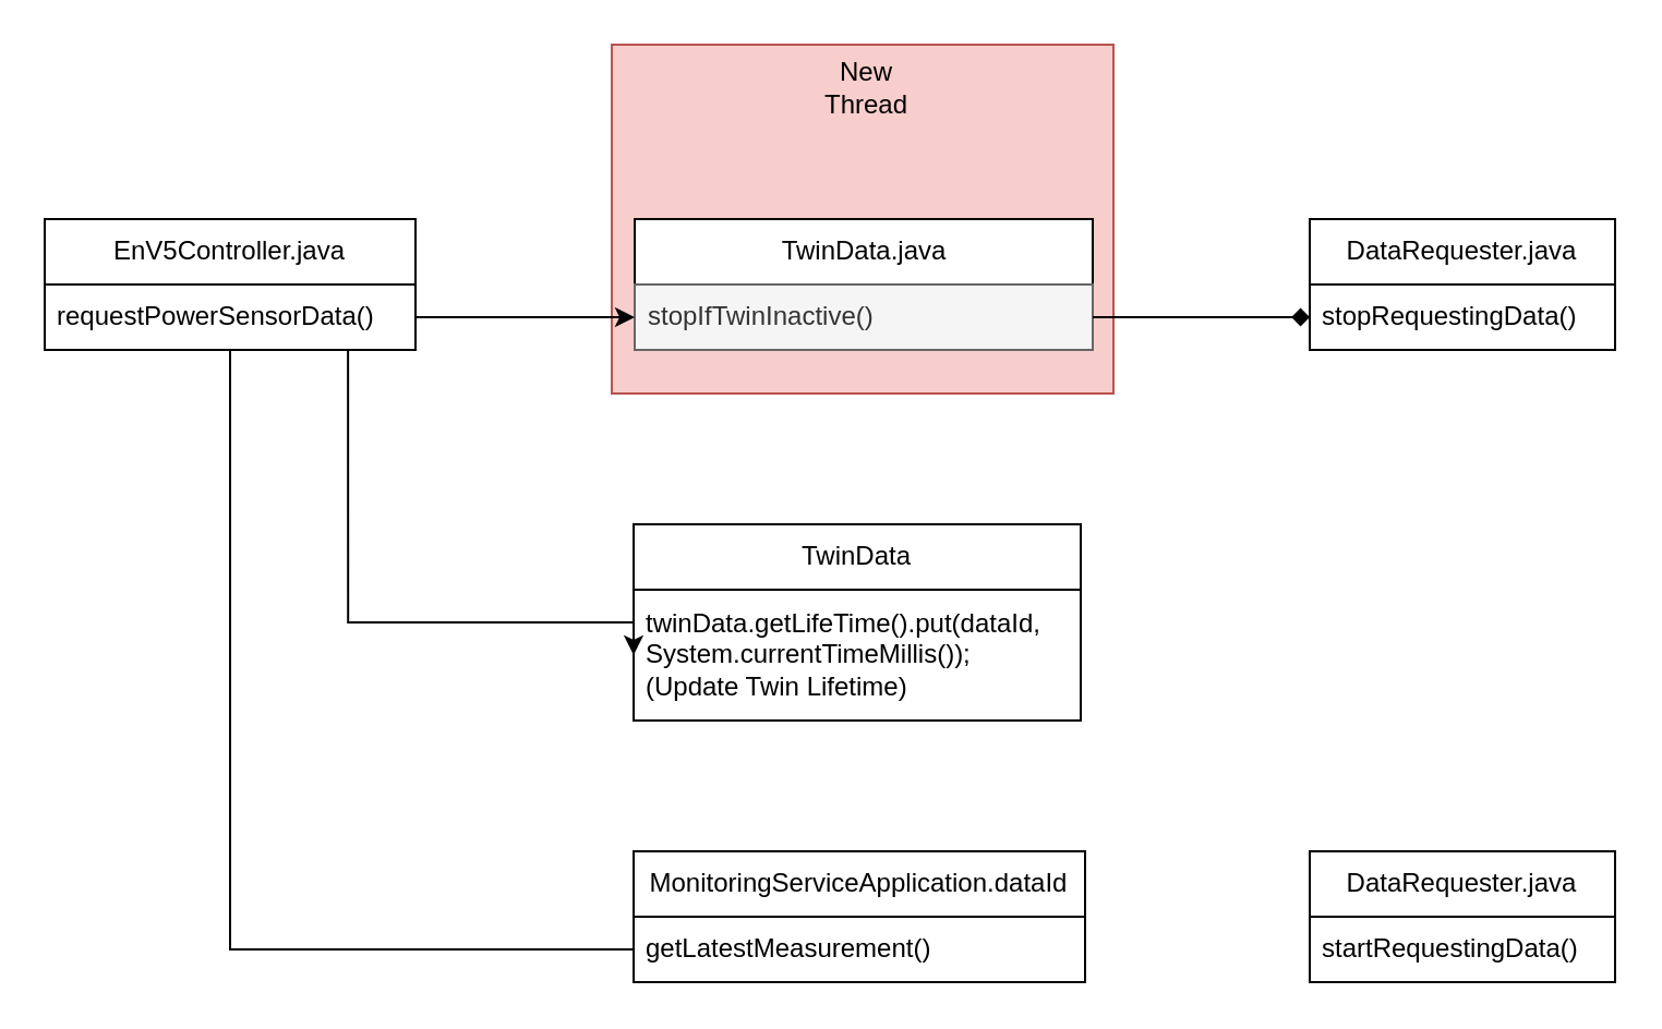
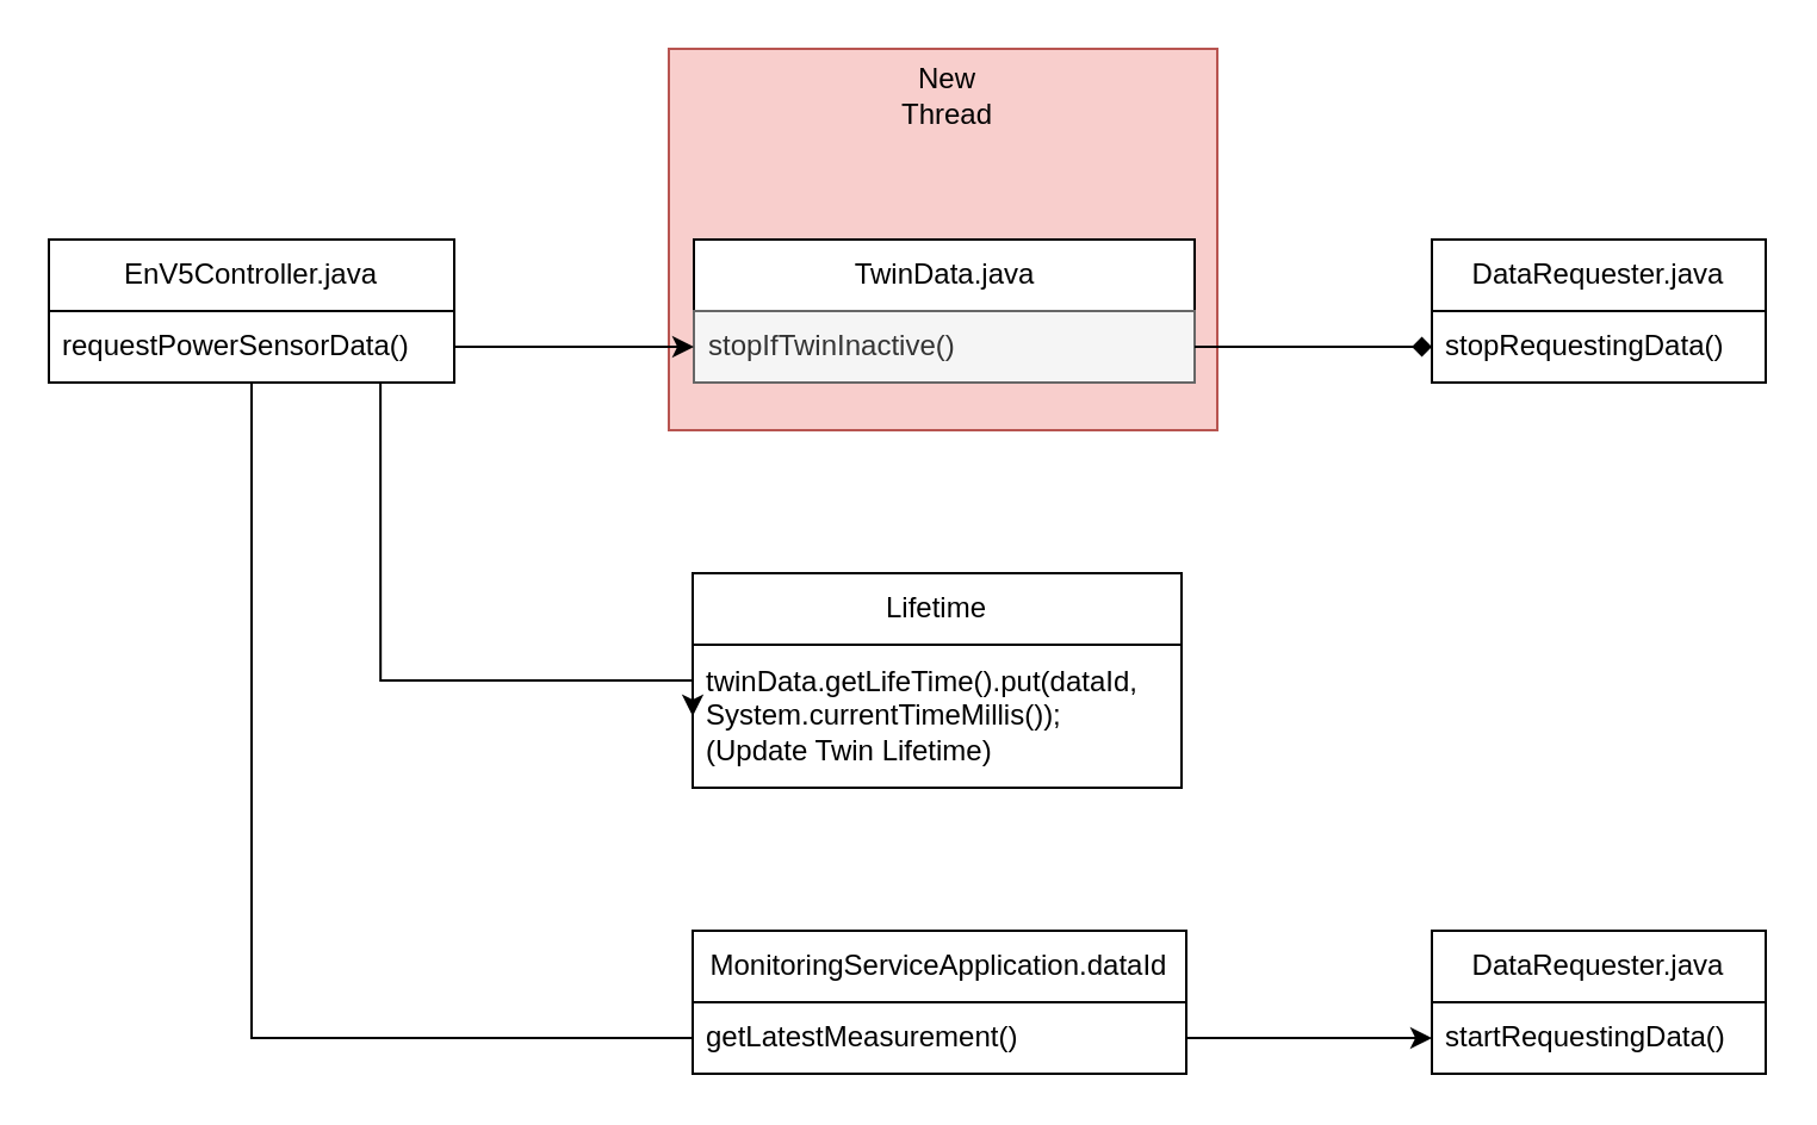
- <mxCell id="13" value="TwinData" style="swimlane;fontStyle=0;childLayout=stackLayout;horizontal=1;startSize=30;horizontalStack=0;resizeParent=1;resizeParentMax=0;resizeLast=0;collapsible=1;marginBottom=0;whiteSpace=wrap;html=1;" parent="1" vertex="1"><mxGeometry x="290" y="240" width="205" height="90" as="geometry" /></mxCell>
+ <mxCell id="13" value="Lifetime" style="swimlane;fontStyle=0;childLayout=stackLayout;horizontal=1;startSize=30;horizontalStack=0;resizeParent=1;resizeParentMax=0;resizeLast=0;collapsible=1;marginBottom=0;whiteSpace=wrap;html=1;" parent="1" vertex="1"><mxGeometry x="290" y="240" width="205" height="90" as="geometry" /></mxCell>
+ <mxCell id="8" style="edgeStyle=orthogonalEdgeStyle;rounded=0;orthogonalLoop=1;jettySize=auto;html=1;entryX=0;entryY=0.5;entryDx=0;entryDy=0;exitX=1;exitY=0.5;exitDx=0;exitDy=0;" parent="1" source="10" target="17" edge="1"><mxGeometry relative="1" as="geometry" /></mxCell>
